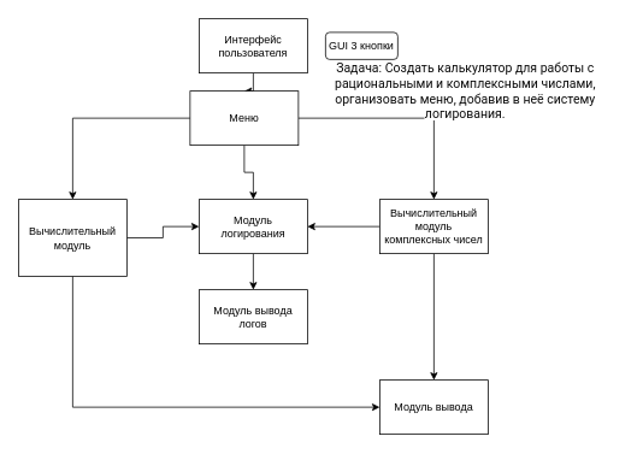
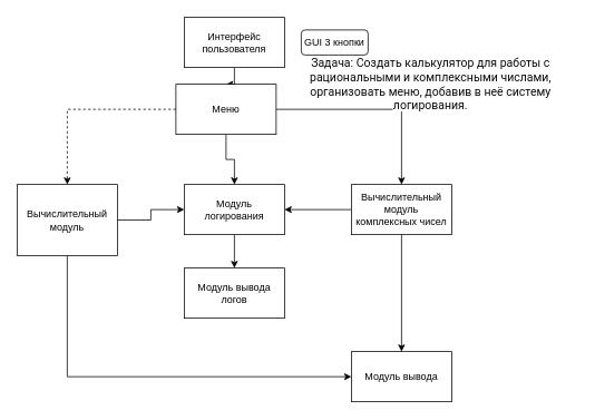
- <mxCell id="5" style="edgeStyle=orthogonalEdgeStyle;rounded=0;orthogonalLoop=1;jettySize=auto;html=1;exitX=0;exitY=0.5;exitDx=0;exitDy=0;entryX=0.5;entryY=0;entryDx=0;entryDy=0;" edge="1" parent="1" source="7" target="13"><mxGeometry relative="1" as="geometry" /></mxCell>
+ <mxCell id="5" style="edgeStyle=orthogonalEdgeStyle;rounded=0;orthogonalLoop=1;jettySize=auto;html=1;exitX=0;exitY=0.5;exitDx=0;exitDy=0;entryX=0.5;entryY=0;entryDx=0;entryDy=0;dashed=1;" edge="1" parent="1" source="7" target="13"><mxGeometry relative="1" as="geometry" /></mxCell>
